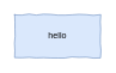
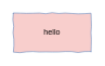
- <mxCell id="2" value="hello" style="rounded=0;whiteSpace=wrap;html=1;sketch=0;shadow=0;glass=0;comic=1;fillColor=#dae8fc;strokeColor=#6c8ebf;container=0;" vertex="1" parent="1"><mxGeometry x="20" y="20" width="120" height="60" as="geometry" /></mxCell>
+ <mxCell id="2" value="hello" style="rounded=0;whiteSpace=wrap;html=1;sketch=0;shadow=0;glass=0;comic=1;fillColor=#f8cecc;strokeColor=#6c8ebf;container=0;" vertex="1" parent="1"><mxGeometry x="20" y="20" width="120" height="60" as="geometry" /></mxCell>
